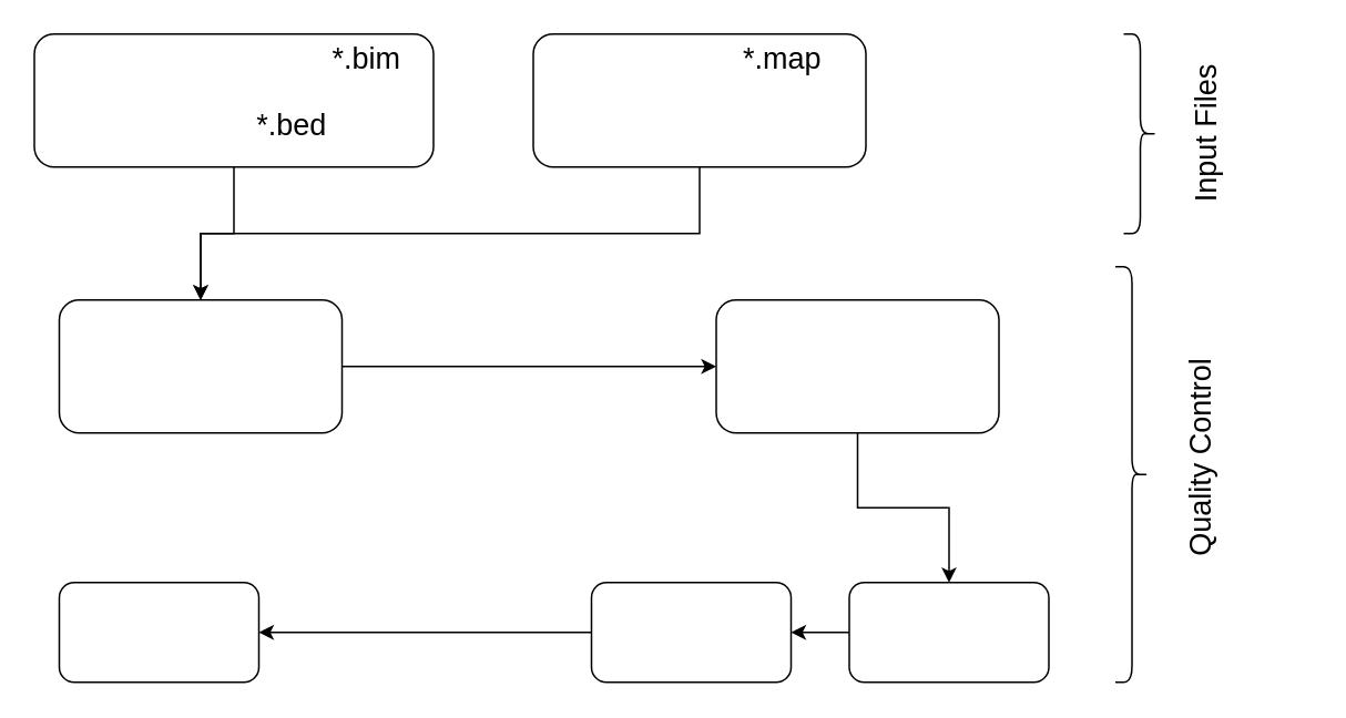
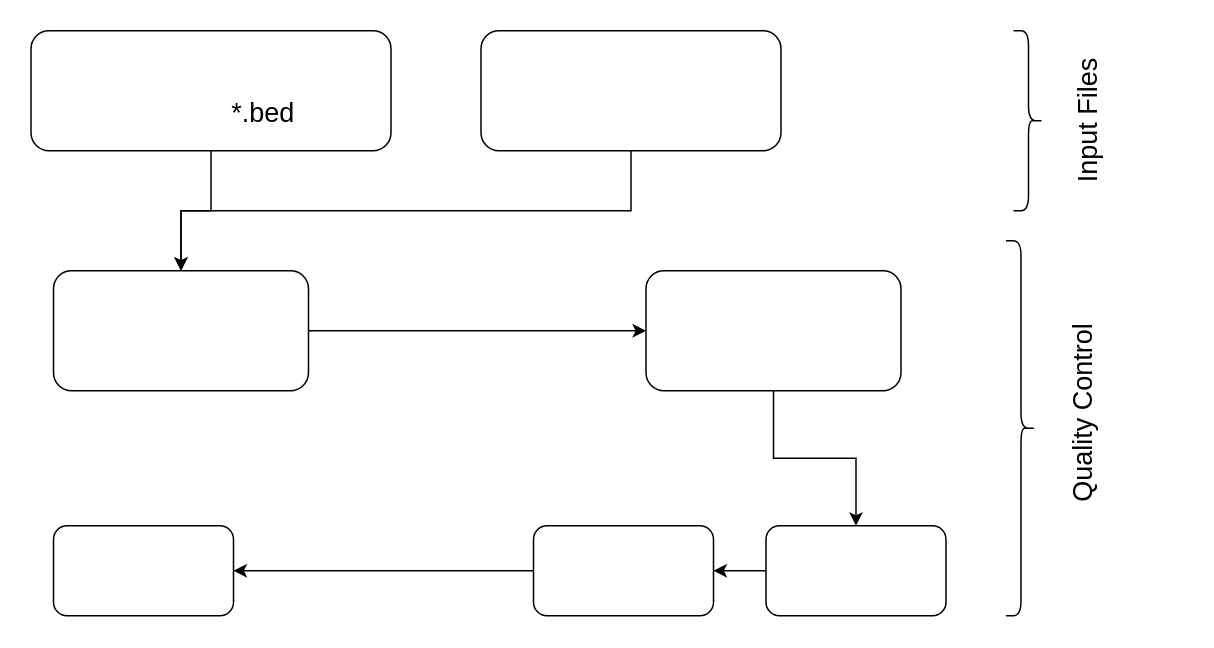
- <mxCell id="14" value="*.bim" style="text;html=1;strokeColor=none;fillColor=none;align=center;verticalAlign=middle;whiteSpace=wrap;rounded=0;fontSize=18;" vertex="1" parent="1"><mxGeometry x="190" y="20" width="60" height="30" as="geometry" /></mxCell>
- <mxCell id="17" value="*.map" style="text;html=1;strokeColor=none;fillColor=none;align=center;verticalAlign=middle;whiteSpace=wrap;rounded=0;fontSize=18;" vertex="1" parent="1"><mxGeometry x="440" y="20" width="60" height="30" as="geometry" /></mxCell>
